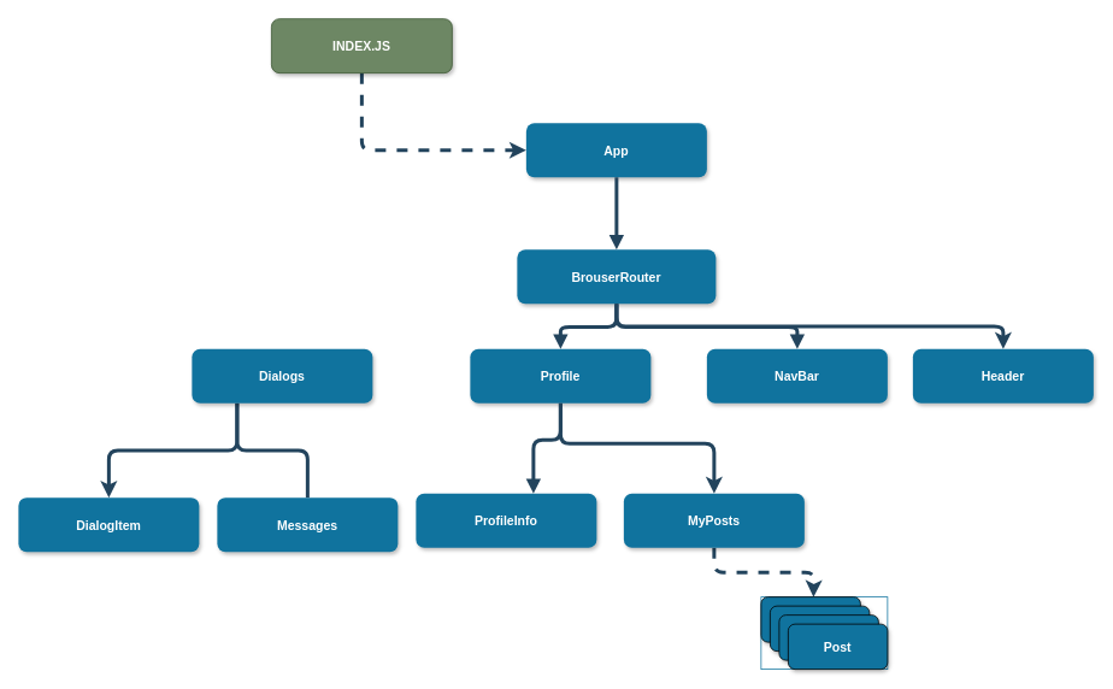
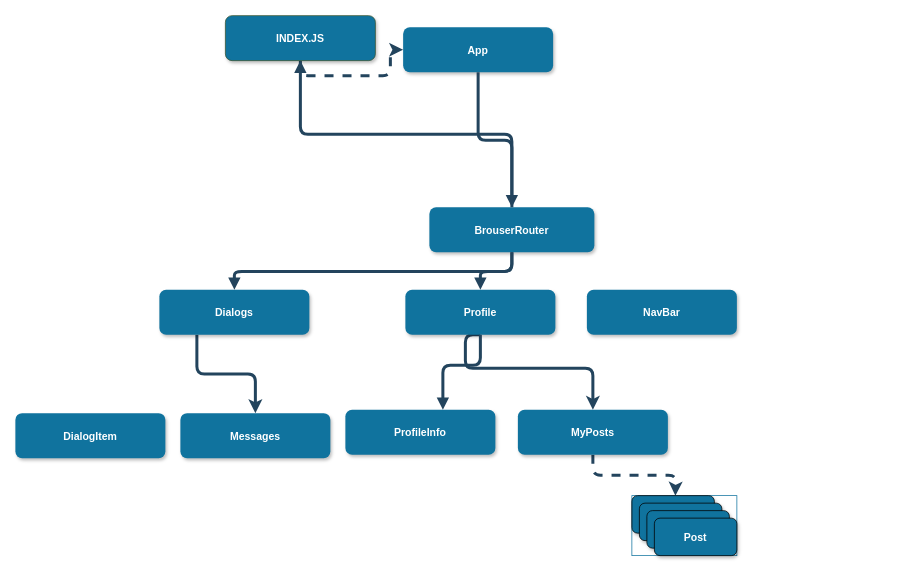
- <mxCell id="12" value="INDEX.JS" style="rounded=1;fillColor=#6d8764;strokeColor=#3A5431;shadow=1;fontStyle=1;fontColor=#ffffff;fontSize=14;" parent="1" vertex="1"><mxGeometry x="300" y="20" width="200" height="60" as="geometry" /></mxCell>
+ <mxCell id="12" value="INDEX.JS" style="rounded=1;fillColor=#10739e;strokeColor=#3A5431;shadow=1;fontStyle=1;fontColor=#ffffff;fontSize=14;" parent="1" vertex="1"><mxGeometry x="300" y="20" width="200" height="60" as="geometry" /></mxCell>
- <mxCell id="2" value="App" style="rounded=1;fillColor=#10739E;strokeColor=none;shadow=1;gradientColor=none;fontStyle=1;fontColor=#FFFFFF;fontSize=14;" parent="1" vertex="1"><mxGeometry x="582" y="135.5" width="200" height="60" as="geometry" /></mxCell>
+ <mxCell id="2" value="App" style="rounded=1;fillColor=#10739E;strokeColor=none;shadow=1;gradientColor=none;fontStyle=1;fontColor=#FFFFFF;fontSize=14;" parent="1" vertex="1"><mxGeometry x="537" y="35.5" width="200" height="60" as="geometry" /></mxCell>
+ <mxCell id="20" value="" style="edgeStyle=elbowEdgeStyle;elbow=vertical;strokeWidth=4;endArrow=block;endFill=1;fontStyle=1;strokeColor=#23445D;" parent="1" source="4" target="7" edge="1"><mxGeometry x="22" y="165.5" width="100" height="100" as="geometry"><mxPoint x="-68" y="195.5" as="sourcePoint" /><mxPoint x="32" y="95.5" as="targetPoint" /></mxGeometry></mxCell>
- <mxCell id="3" style="edgeStyle=orthogonalEdgeStyle;rounded=1;orthogonalLoop=1;jettySize=auto;html=1;exitX=0.5;exitY=1;exitDx=0;exitDy=0;entryX=0.5;entryY=0;entryDx=0;entryDy=0;strokeWidth=4;strokeColor=#23445D;" edge="1" parent="1" source="4" target="23"><mxGeometry relative="1" as="geometry" /></mxCell>
- <mxCell id="21" value="" style="edgeStyle=elbowEdgeStyle;elbow=vertical;strokeWidth=4;endArrow=block;endFill=1;fontStyle=1;strokeColor=#23445D;" parent="1" source="4" target="10" edge="1"><mxGeometry x="22" y="165.5" width="100" height="100" as="geometry"><mxPoint x="-68" y="195.5" as="sourcePoint" /><mxPoint x="32" y="95.5" as="targetPoint" /></mxGeometry></mxCell>
+ <mxCell id="21" value="" style="edgeStyle=elbowEdgeStyle;elbow=vertical;strokeWidth=4;endArrow=block;endFill=1;fontStyle=1;strokeColor=#23445D;" parent="1" source="4" target="12" edge="1"><mxGeometry x="22" y="165.5" width="100" height="100" as="geometry"><mxPoint x="-68" y="195.5" as="sourcePoint" /><mxPoint x="32" y="95.5" as="targetPoint" /></mxGeometry></mxCell>
- <mxCell id="9" value="Profile" style="rounded=1;fillColor=#10739E;strokeColor=none;shadow=1;gradientColor=none;fontStyle=1;fontColor=#FFFFFF;fontSize=14;" parent="1" vertex="1"><mxGeometry x="520" y="385.5" width="200" height="60" as="geometry" /></mxCell>
+ <mxCell id="9" value="Profile" style="rounded=1;fillColor=#10739E;strokeColor=none;shadow=1;gradientColor=none;fontStyle=1;fontColor=#FFFFFF;fontSize=14;" parent="1" vertex="1"><mxGeometry x="540" y="385.5" width="200" height="60" as="geometry" /></mxCell>
- <mxCell id="23" value="Header" style="rounded=1;fillColor=#10739E;strokeColor=none;shadow=1;gradientColor=none;fontStyle=1;fontColor=#FFFFFF;fontSize=14;" vertex="1" parent="1"><mxGeometry x="1010" y="385.5" width="200" height="60" as="geometry" /></mxCell>
- <mxCell id="5" style="edgeStyle=orthogonalEdgeStyle;rounded=1;orthogonalLoop=1;jettySize=auto;html=1;exitX=0.25;exitY=1;exitDx=0;exitDy=0;strokeColor=#23445D;strokeWidth=4;entryX=0.5;entryY=0;entryDx=0;entryDy=0;" edge="1" parent="1" source="7" target="13"><mxGeometry relative="1" as="geometry"><mxPoint x="290" y="550" as="targetPoint" /></mxGeometry></mxCell>
- <mxCell id="6" style="edgeStyle=orthogonalEdgeStyle;rounded=1;orthogonalLoop=1;jettySize=auto;html=1;exitX=0.25;exitY=1;exitDx=0;exitDy=0;entryX=0.5;entryY=0;entryDx=0;entryDy=0;strokeColor=#23445D;strokeWidth=4;endArrow=none;" edge="1" parent="1" source="7" target="14"><mxGeometry relative="1" as="geometry" /></mxCell>
+ <mxCell id="6" style="edgeStyle=orthogonalEdgeStyle;rounded=1;orthogonalLoop=1;jettySize=auto;html=1;exitX=0.25;exitY=1;exitDx=0;exitDy=0;entryX=0.5;entryY=0;entryDx=0;entryDy=0;strokeColor=#23445D;strokeWidth=4;" edge="1" parent="1" source="7" target="14"><mxGeometry relative="1" as="geometry" /></mxCell>
